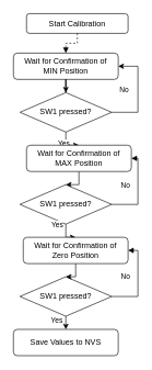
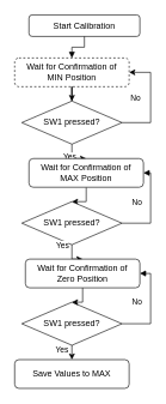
- <mxCell id="8" style="edgeStyle=orthogonalEdgeStyle;rounded=0;html=1;endArrow=block;dashed=1;" parent="1" source="2" target="5" edge="1"><mxGeometry relative="1" as="geometry" /></mxCell>
+ <mxCell id="8" style="edgeStyle=orthogonalEdgeStyle;rounded=0;html=1;endArrow=block;" parent="1" source="2" target="5" edge="1"><mxGeometry relative="1" as="geometry" /></mxCell>
- <mxCell id="5" value="Wait for Confirmation of&lt;div&gt;MIN Position&lt;/div&gt;" style="rounded=1;whiteSpace=wrap;html=1;fontSize=12;" parent="1" vertex="1"><mxGeometry x="20" y="80" width="160" height="40" as="geometry" /></mxCell>
+ <mxCell id="5" value="Wait for Confirmation of&lt;div&gt;MIN Position&lt;/div&gt;" style="rounded=1;whiteSpace=wrap;html=1;fontSize=12;dashed=1;" parent="1" vertex="1"><mxGeometry x="20" y="80" width="160" height="40" as="geometry" /></mxCell>
- <mxCell id="21" value="Save Values to NVS" style="whiteSpace=wrap;html=1;rounded=1;" parent="1" vertex="1"><mxGeometry x="20" y="500" width="160" height="40" as="geometry" /></mxCell>
+ <mxCell id="21" value="Save Values to MAX" style="whiteSpace=wrap;html=1;rounded=1;" parent="1" vertex="1"><mxGeometry x="20" y="500" width="160" height="40" as="geometry" /></mxCell>
